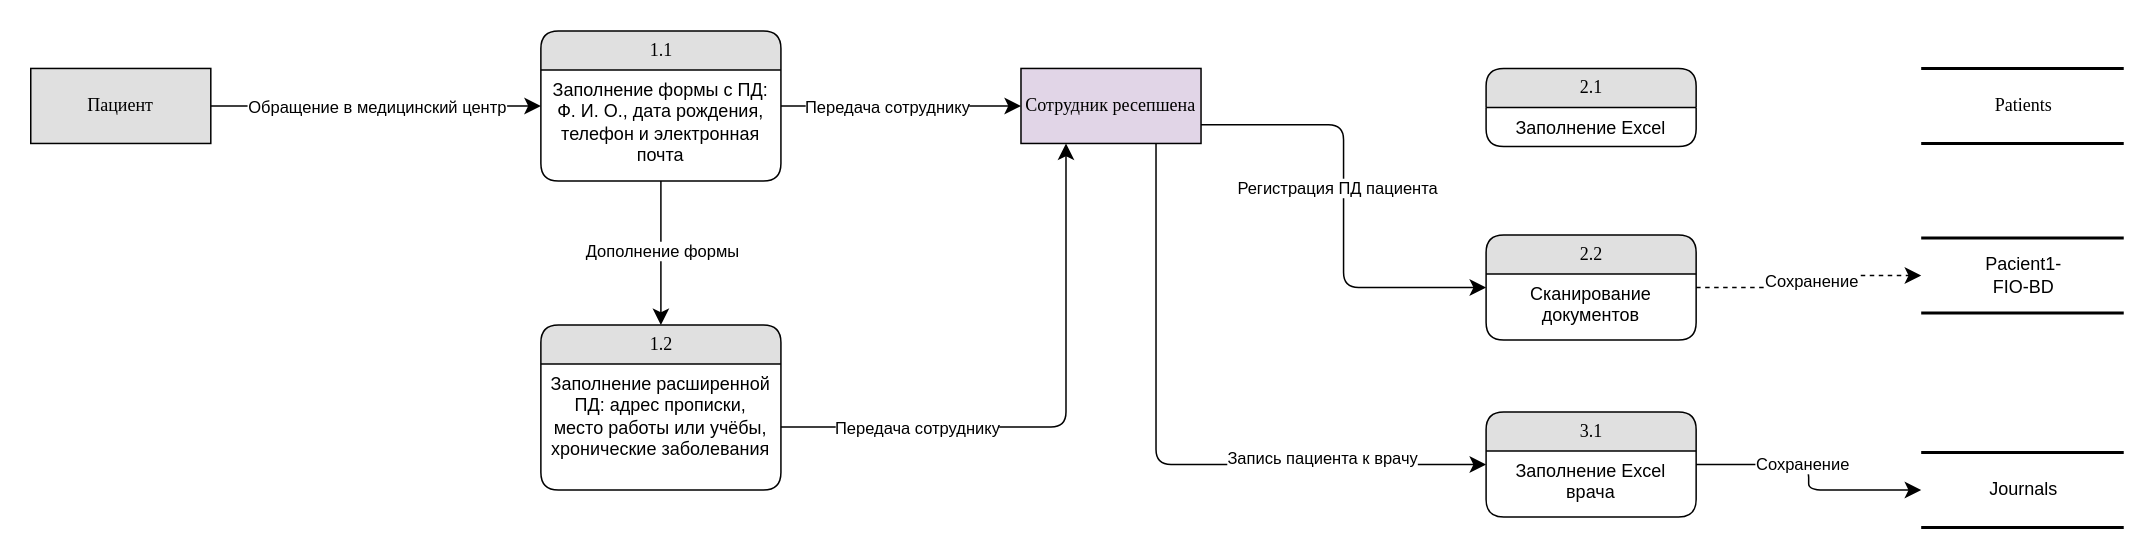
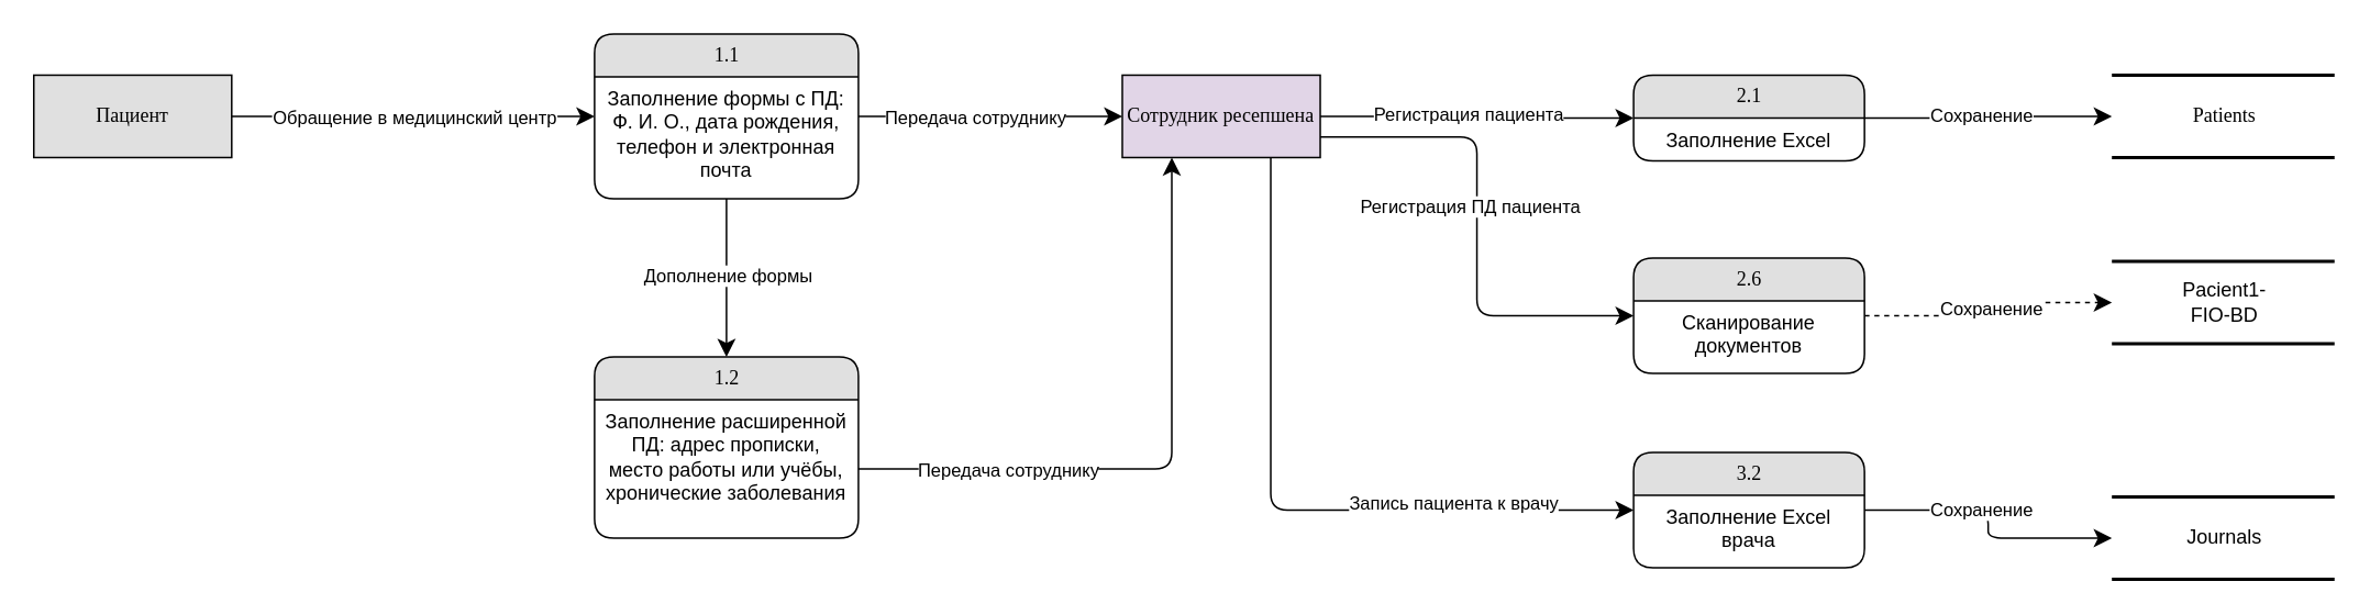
+ <mxCell id="11" style="html=1;labelBackgroundColor=none;startFill=0;startSize=8;endFill=1;endSize=8;fontFamily=Verdana;fontSize=12;exitX=1;exitY=0.5;exitDx=0;exitDy=0;entryX=0;entryY=0.5;entryDx=0;entryDy=0;edgeStyle=orthogonalEdgeStyle;" parent="1" source="3" target="17" edge="1"><mxGeometry relative="1" as="geometry" /></mxCell>
+ <mxCell id="12" value="Регистрация пациента" style="edgeLabel;html=1;align=center;verticalAlign=middle;resizable=0;points=[];" parent="11" vertex="1" connectable="0"><mxGeometry x="-0.051" y="-3" relative="1" as="geometry"><mxPoint x="-2" y="-5" as="offset" /></mxGeometry></mxCell>
+ <mxCell id="21" style="html=1;labelBackgroundColor=none;startFill=0;startSize=8;endFill=1;endSize=8;fontFamily=Verdana;fontSize=12;exitX=1;exitY=0.5;exitDx=0;exitDy=0;edgeStyle=orthogonalEdgeStyle;" parent="1" source="17" target="2" edge="1"><mxGeometry relative="1" as="geometry"><mxPoint x="810" y="66" as="sourcePoint" /><mxPoint x="1000" y="67" as="targetPoint" /></mxGeometry></mxCell>
+ <mxCell id="22" value="Сохранение" style="edgeLabel;html=1;align=center;verticalAlign=middle;resizable=0;points=[];" parent="21" vertex="1" connectable="0"><mxGeometry x="-0.051" y="-3" relative="1" as="geometry"><mxPoint x="-2" y="-5" as="offset" /></mxGeometry></mxCell>
- <mxCell id="23" value="2.2" style="swimlane;html=1;fontStyle=0;childLayout=stackLayout;horizontal=1;startSize=26;fillColor=#e0e0e0;horizontalStack=0;resizeParent=1;resizeLast=0;collapsible=1;marginBottom=0;swimlaneFillColor=#ffffff;align=center;rounded=1;shadow=0;comic=0;labelBackgroundColor=none;strokeWidth=1;fontFamily=Verdana;fontSize=12" parent="1" vertex="1"><mxGeometry x="990" y="156" width="140" height="70" as="geometry" /></mxCell>
+ <mxCell id="23" value="2.6" style="swimlane;html=1;fontStyle=0;childLayout=stackLayout;horizontal=1;startSize=26;fillColor=#e0e0e0;horizontalStack=0;resizeParent=1;resizeLast=0;collapsible=1;marginBottom=0;swimlaneFillColor=#ffffff;align=center;rounded=1;shadow=0;comic=0;labelBackgroundColor=none;strokeWidth=1;fontFamily=Verdana;fontSize=12" parent="1" vertex="1"><mxGeometry x="990" y="156" width="140" height="70" as="geometry" /></mxCell>
- <mxCell id="30" value="3.1" style="swimlane;html=1;fontStyle=0;childLayout=stackLayout;horizontal=1;startSize=26;fillColor=#e0e0e0;horizontalStack=0;resizeParent=1;resizeLast=0;collapsible=1;marginBottom=0;swimlaneFillColor=#ffffff;align=center;rounded=1;shadow=0;comic=0;labelBackgroundColor=none;strokeWidth=1;fontFamily=Verdana;fontSize=12" parent="1" vertex="1"><mxGeometry x="990" y="274" width="140" height="70" as="geometry" /></mxCell>
+ <mxCell id="30" value="3.2" style="swimlane;html=1;fontStyle=0;childLayout=stackLayout;horizontal=1;startSize=26;fillColor=#e0e0e0;horizontalStack=0;resizeParent=1;resizeLast=0;collapsible=1;marginBottom=0;swimlaneFillColor=#ffffff;align=center;rounded=1;shadow=0;comic=0;labelBackgroundColor=none;strokeWidth=1;fontFamily=Verdana;fontSize=12" parent="1" vertex="1"><mxGeometry x="990" y="274" width="140" height="70" as="geometry" /></mxCell>
